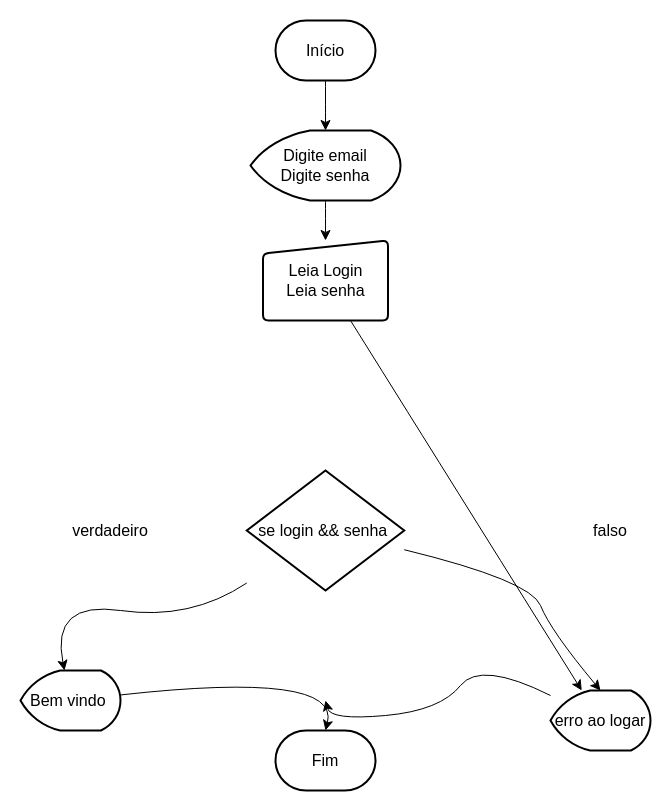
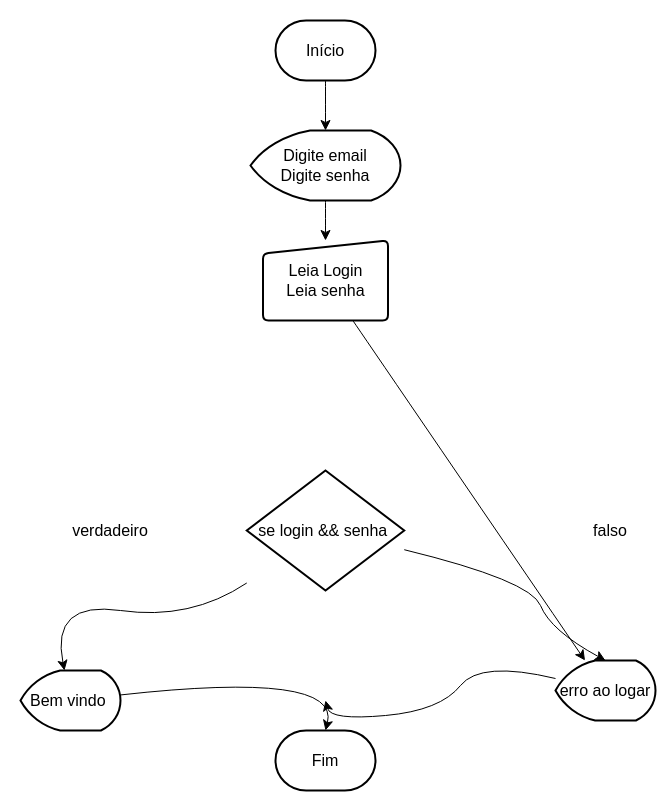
- <mxCell id="15" value="erro ao logar" style="strokeWidth=2;html=1;shape=mxgraph.flowchart.display;whiteSpace=wrap;fontSize=16;" vertex="1" parent="1"><mxGeometry x="550" y="690" width="100" height="60" as="geometry" /></mxCell>
+ <mxCell id="15" value="erro ao logar" style="strokeWidth=2;html=1;shape=mxgraph.flowchart.display;whiteSpace=wrap;fontSize=16;" vertex="1" parent="1"><mxGeometry x="555" y="660" width="100" height="60" as="geometry" /></mxCell>
